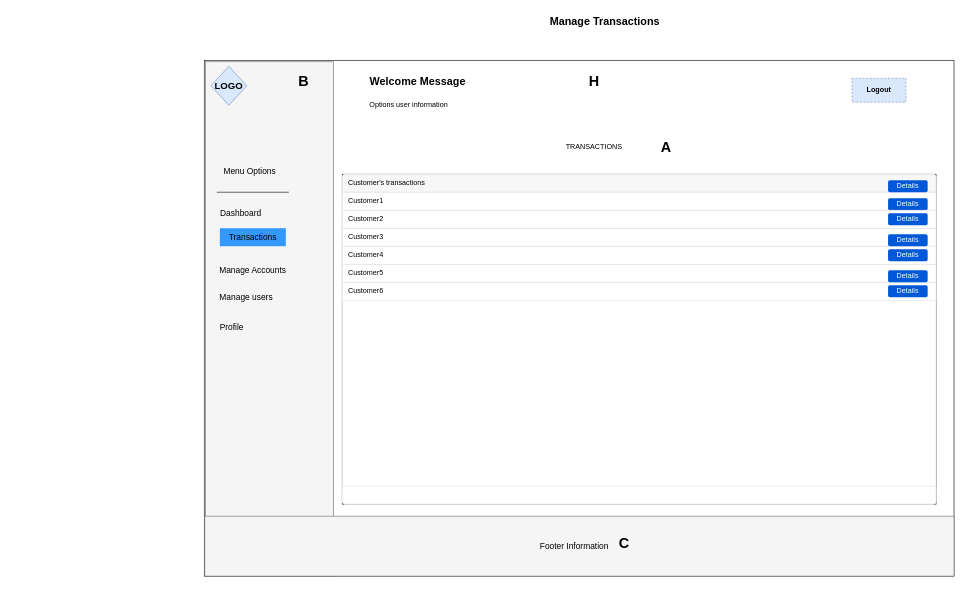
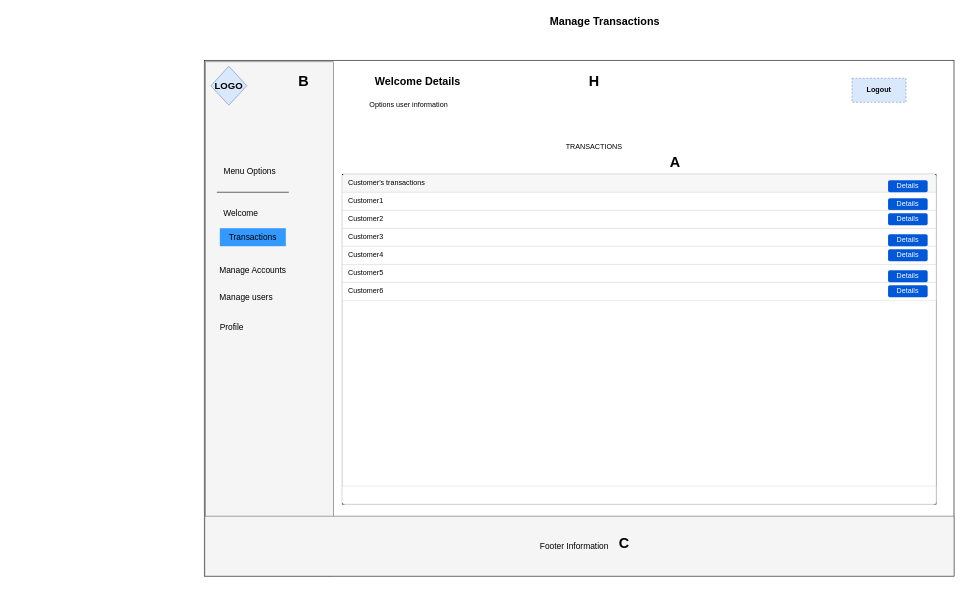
- <mxCell id="9" value="&lt;b&gt;&lt;font style=&quot;font-size: 18px;&quot;&gt;Welcome Message&lt;/font&gt;&lt;/b&gt;" style="text;html=1;align=center;verticalAlign=middle;whiteSpace=wrap;rounded=0;" parent="1" vertex="1"><mxGeometry x="580.93" y="120" width="230" height="30" as="geometry" /></mxCell>
+ <mxCell id="9" value="&lt;b&gt;&lt;font style=&quot;font-size: 18px;&quot;&gt;Welcome Details&lt;/font&gt;&lt;/b&gt;" style="text;html=1;align=center;verticalAlign=middle;whiteSpace=wrap;rounded=0;" parent="1" vertex="1"><mxGeometry x="580.93" y="120" width="230" height="30" as="geometry" /></mxCell>
- <mxCell id="37" value="&lt;h1 style=&quot;margin-top: 0px;&quot;&gt;A&lt;/h1&gt;" style="text;html=1;whiteSpace=wrap;overflow=hidden;rounded=0;align=center;" parent="1" vertex="1"><mxGeometry x="1094.93" y="225" width="30" height="40" as="geometry" /></mxCell>
+ <mxCell id="37" value="&lt;h1 style=&quot;margin-top: 0px;&quot;&gt;A&lt;/h1&gt;" style="text;html=1;whiteSpace=wrap;overflow=hidden;rounded=0;align=center;" parent="1" vertex="1"><mxGeometry x="1109.93" y="250" width="30" height="40" as="geometry" /></mxCell>
- <mxCell id="12" value="&lt;font style=&quot;font-size: 14px;&quot;&gt;Dashboard&lt;/font&gt;" style="text;html=1;align=center;verticalAlign=middle;whiteSpace=wrap;rounded=0;" parent="1" vertex="1"><mxGeometry x="345.93" y="340" width="110" height="30" as="geometry" /></mxCell>
+ <mxCell id="12" value="&lt;font style=&quot;font-size: 14px;&quot;&gt;Welcome&lt;/font&gt;" style="text;html=1;align=center;verticalAlign=middle;whiteSpace=wrap;rounded=0;" parent="1" vertex="1"><mxGeometry x="345.93" y="340" width="110" height="30" as="geometry" /></mxCell>
